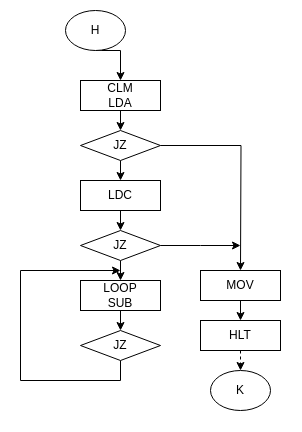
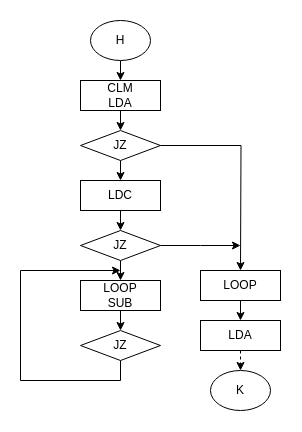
- <mxCell id="3" value="H" style="ellipse;whiteSpace=wrap;html=1;" parent="1" vertex="1"><mxGeometry x="65" y="10" width="60" height="40" as="geometry" /></mxCell>
+ <mxCell id="3" value="H" style="ellipse;whiteSpace=wrap;html=1;" parent="1" vertex="1"><mxGeometry x="90" y="20" width="60" height="40" as="geometry" /></mxCell>
- <mxCell id="19" value="MOV" style="rounded=0;whiteSpace=wrap;html=1;" parent="1" vertex="1"><mxGeometry x="200" y="270" width="80" height="30" as="geometry" /></mxCell>
+ <mxCell id="19" value="LOOP" style="rounded=0;whiteSpace=wrap;html=1;" parent="1" vertex="1"><mxGeometry x="200" y="270" width="80" height="30" as="geometry" /></mxCell>
- <mxCell id="21" value="HLT" style="rounded=0;whiteSpace=wrap;html=1;" parent="1" vertex="1"><mxGeometry x="200" y="320" width="80" height="30" as="geometry" /></mxCell>
+ <mxCell id="21" value="LDA" style="rounded=0;whiteSpace=wrap;html=1;" parent="1" vertex="1"><mxGeometry x="200" y="320" width="80" height="30" as="geometry" /></mxCell>
